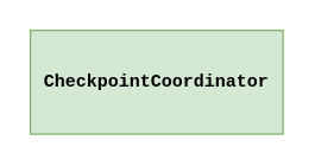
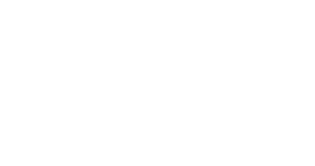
- <mxCell id="2" value="CheckpointCoordinator" style="rounded=0;whiteSpace=wrap;html=1;fillColor=#d5e8d4;strokeColor=#82b366;fontFamily=Courier New;fontStyle=1" vertex="1" parent="1"><mxGeometry x="20" y="20" width="170" height="70" as="geometry" /></mxCell>
